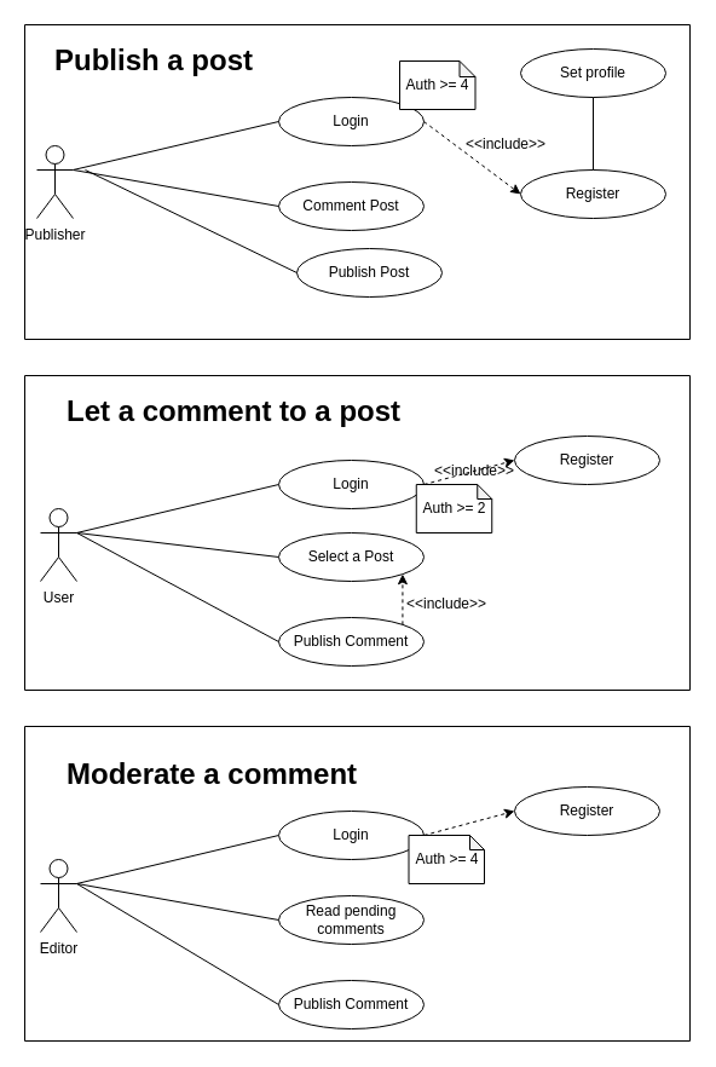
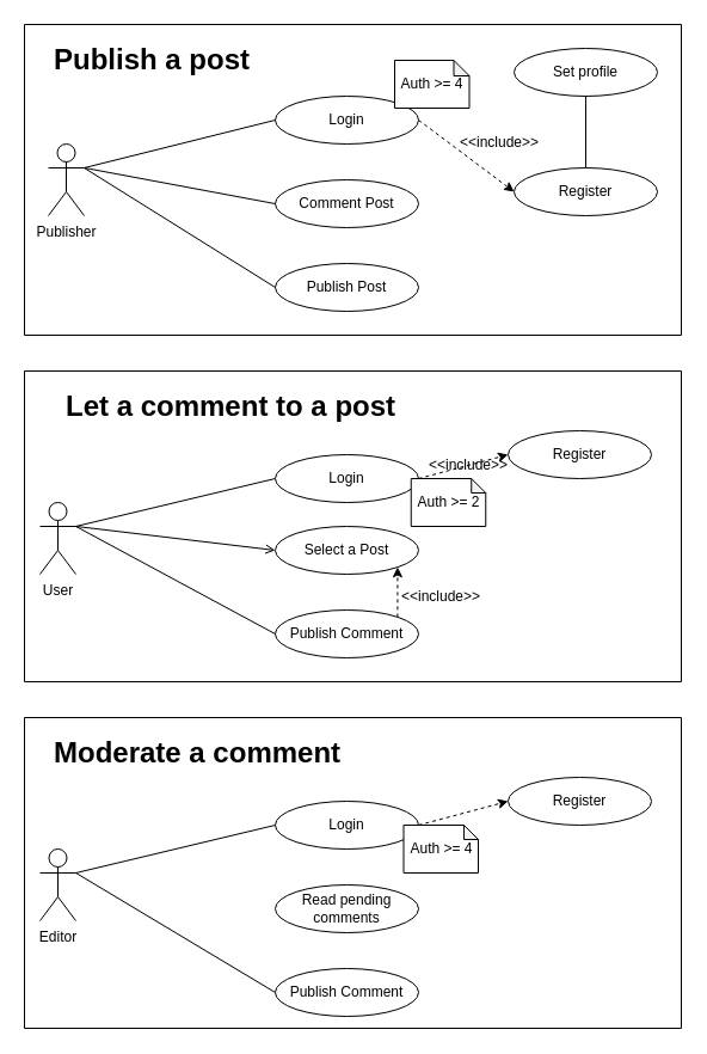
- <mxCell id="10" value="Publisher" style="shape=umlActor;verticalLabelPosition=bottom;verticalAlign=top;html=1;outlineConnect=0;" parent="2" vertex="1"><mxGeometry x="10" y="100" width="30" height="60" as="geometry" /></mxCell>
+ <mxCell id="10" value="Publisher" style="shape=umlActor;verticalLabelPosition=bottom;verticalAlign=top;html=1;outlineConnect=0;" parent="2" vertex="1"><mxGeometry x="20" y="100" width="30" height="60" as="geometry" /></mxCell>
- <mxCell id="9" value="Publish Post" style="ellipse;whiteSpace=wrap;html=1;" parent="2" vertex="1"><mxGeometry x="225" y="185" width="120" height="40" as="geometry" /></mxCell>
+ <mxCell id="9" value="Publish Post" style="ellipse;whiteSpace=wrap;html=1;" parent="2" vertex="1"><mxGeometry x="210" y="200" width="120" height="40" as="geometry" /></mxCell>
- <mxCell id="21" value="" style="endArrow=none;html=1;rounded=0;entryX=0;entryY=0.5;entryDx=0;entryDy=0;exitX=1;exitY=0.333;exitDx=0;exitDy=0;exitPerimeter=0;" parent="17" source="20" target="25" edge="1"><mxGeometry width="50" height="50" relative="1" as="geometry"><mxPoint x="65" y="160" as="sourcePoint" /><mxPoint x="365" y="210" as="targetPoint" /></mxGeometry></mxCell>
+ <mxCell id="21" value="" style="endArrow=open;html=1;rounded=0;entryX=0;entryY=0.5;entryDx=0;entryDy=0;exitX=1;exitY=0.333;exitDx=0;exitDy=0;exitPerimeter=0;" parent="17" source="20" target="25" edge="1"><mxGeometry width="50" height="50" relative="1" as="geometry"><mxPoint x="65" y="160" as="sourcePoint" /><mxPoint x="365" y="210" as="targetPoint" /></mxGeometry></mxCell>
- <mxCell id="32" value="&lt;h1&gt;Moderate a comment&lt;br&gt;&lt;/h1&gt;" style="text;html=1;strokeColor=none;fillColor=none;spacing=5;spacingTop=-20;whiteSpace=wrap;overflow=hidden;rounded=0;" vertex="1" parent="31"><mxGeometry x="30" y="20" width="360" height="40" as="geometry" /></mxCell>
+ <mxCell id="32" value="&lt;h1&gt;Moderate a comment&lt;br&gt;&lt;/h1&gt;" style="text;html=1;strokeColor=none;fillColor=none;spacing=5;spacingTop=-20;whiteSpace=wrap;overflow=hidden;rounded=0;" vertex="1" parent="31"><mxGeometry x="20" y="10" width="360" height="40" as="geometry" /></mxCell>
- <mxCell id="35" value="" style="endArrow=none;html=1;rounded=0;entryX=0;entryY=0.5;entryDx=0;entryDy=0;exitX=1;exitY=0.333;exitDx=0;exitDy=0;exitPerimeter=0;" edge="1" parent="31" source="34" target="39"><mxGeometry width="50" height="50" relative="1" as="geometry"><mxPoint x="65" y="160" as="sourcePoint" /><mxPoint x="365" y="210" as="targetPoint" /></mxGeometry></mxCell>
